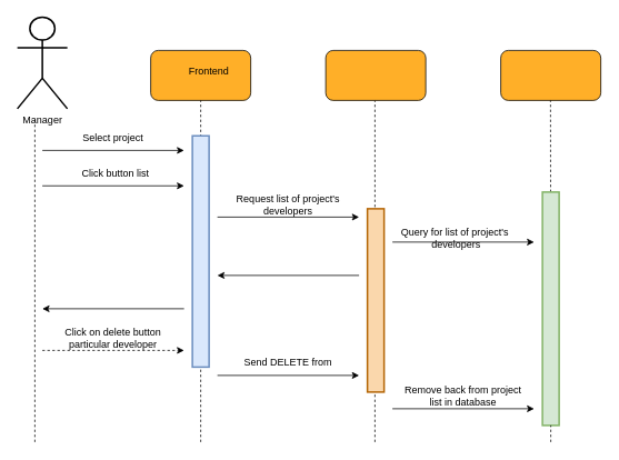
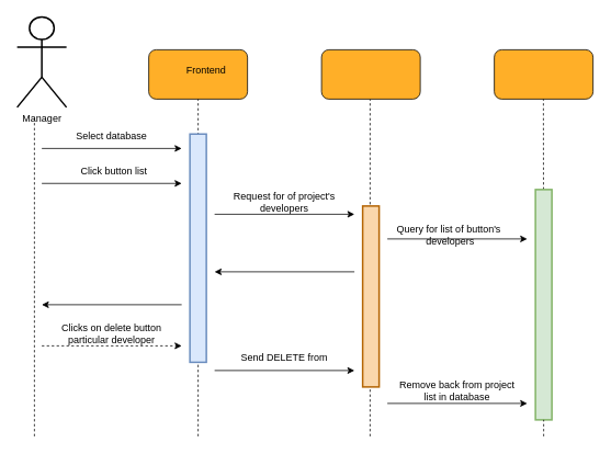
- <mxCell id="15" value="Select project" style="text;html=1;strokeColor=none;fillColor=none;align=center;verticalAlign=middle;whiteSpace=wrap;rounded=0;" parent="1" vertex="1"><mxGeometry x="60" y="150" width="150" height="30" as="geometry" /></mxCell>
+ <mxCell id="15" value="Select database" style="text;html=1;strokeColor=none;fillColor=none;align=center;verticalAlign=middle;whiteSpace=wrap;rounded=0;" parent="1" vertex="1"><mxGeometry x="60" y="150" width="150" height="30" as="geometry" /></mxCell>
- <mxCell id="19" value="Request list of project's developers" style="text;html=1;strokeColor=none;fillColor=none;align=center;verticalAlign=middle;whiteSpace=wrap;rounded=0;" parent="1" vertex="1"><mxGeometry x="270" y="230" width="150" height="30" as="geometry" /></mxCell>
+ <mxCell id="19" value="Request for of project's developers" style="text;html=1;strokeColor=none;fillColor=none;align=center;verticalAlign=middle;whiteSpace=wrap;rounded=0;" parent="1" vertex="1"><mxGeometry x="270" y="230" width="150" height="30" as="geometry" /></mxCell>
- <mxCell id="21" value="Query for list of&amp;nbsp;project's&lt;br&gt;&amp;nbsp;developers" style="text;html=1;strokeColor=none;fillColor=none;align=center;verticalAlign=middle;whiteSpace=wrap;rounded=0;" parent="1" vertex="1"><mxGeometry x="470" y="270" width="150" height="30" as="geometry" /></mxCell>
+ <mxCell id="21" value="Query for list of&amp;nbsp;button's&lt;br&gt;&amp;nbsp;developers" style="text;html=1;strokeColor=none;fillColor=none;align=center;verticalAlign=middle;whiteSpace=wrap;rounded=0;" parent="1" vertex="1"><mxGeometry x="470" y="270" width="150" height="30" as="geometry" /></mxCell>
- <mxCell id="27" value="Click on delete button particular developer" style="text;html=1;strokeColor=none;fillColor=none;align=center;verticalAlign=middle;whiteSpace=wrap;rounded=0;" parent="1" vertex="1"><mxGeometry x="60" y="390" width="150" height="30" as="geometry" /></mxCell>
+ <mxCell id="27" value="Clicks on delete button particular developer" style="text;html=1;strokeColor=none;fillColor=none;align=center;verticalAlign=middle;whiteSpace=wrap;rounded=0;" parent="1" vertex="1"><mxGeometry x="60" y="390" width="150" height="30" as="geometry" /></mxCell>
